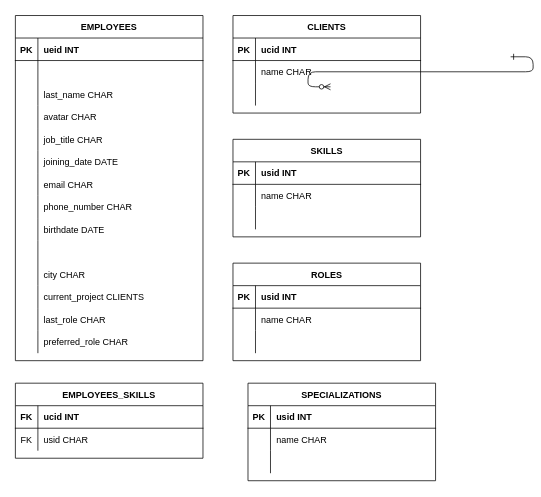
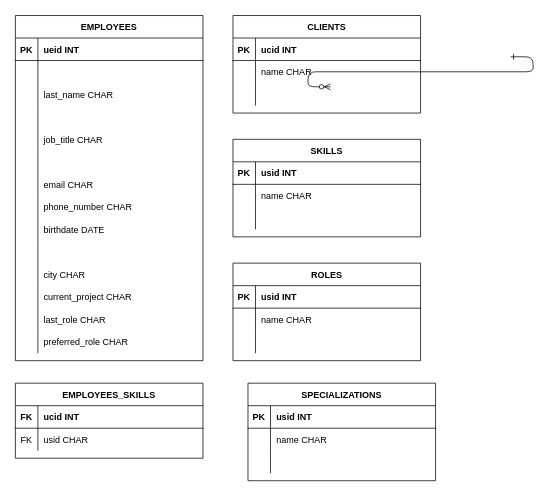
- <mxCell id="14" value="avatar CHAR" style="shape=partialRectangle;overflow=hidden;connectable=0;fillColor=none;top=0;left=0;bottom=0;right=0;align=left;spacingLeft=6;" vertex="1" parent="12"><mxGeometry x="30" width="220" height="30" as="geometry"><mxRectangle width="220" height="30" as="alternateBounds" /></mxGeometry></mxCell>
- <mxCell id="20" value="joining_date DATE" style="shape=partialRectangle;overflow=hidden;connectable=0;fillColor=none;top=0;left=0;bottom=0;right=0;align=left;spacingLeft=6;" vertex="1" parent="18"><mxGeometry x="30" width="220" height="30" as="geometry"><mxRectangle width="220" height="30" as="alternateBounds" /></mxGeometry></mxCell>
- <mxCell id="37" value="current_project CLIENTS" style="shape=partialRectangle;overflow=hidden;connectable=0;fillColor=none;top=0;left=0;bottom=0;right=0;align=left;spacingLeft=6;" vertex="1" parent="35"><mxGeometry x="30" width="220" height="30" as="geometry"><mxRectangle width="220" height="30" as="alternateBounds" /></mxGeometry></mxCell>
+ <mxCell id="37" value="current_project CHAR" style="shape=partialRectangle;overflow=hidden;connectable=0;fillColor=none;top=0;left=0;bottom=0;right=0;align=left;spacingLeft=6;" vertex="1" parent="35"><mxGeometry x="30" width="220" height="30" as="geometry"><mxRectangle width="220" height="30" as="alternateBounds" /></mxGeometry></mxCell>
